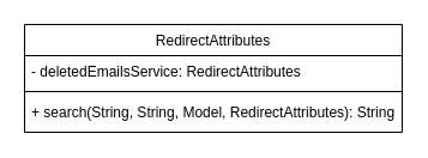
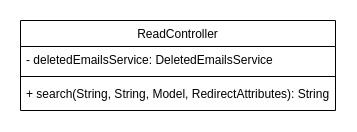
- <mxCell id="2" value="RedirectAttributes" style="swimlane;fontStyle=0;align=center;verticalAlign=top;childLayout=stackLayout;horizontal=1;startSize=26;horizontalStack=0;resizeParent=1;resizeLast=0;collapsible=1;marginBottom=0;rounded=0;shadow=0;strokeWidth=1;" vertex="1" parent="1"><mxGeometry x="20" y="20" width="315" height="90" as="geometry"><mxRectangle x="130" y="380" width="160" height="26" as="alternateBounds" /></mxGeometry></mxCell>
+ <mxCell id="2" value="ReadController" style="swimlane;fontStyle=0;align=center;verticalAlign=top;childLayout=stackLayout;horizontal=1;startSize=26;horizontalStack=0;resizeParent=1;resizeLast=0;collapsible=1;marginBottom=0;rounded=0;shadow=0;strokeWidth=1;" vertex="1" parent="1"><mxGeometry x="20" y="20" width="315" height="90" as="geometry"><mxRectangle x="130" y="380" width="160" height="26" as="alternateBounds" /></mxGeometry></mxCell>
- <mxCell id="3" value="- deletedEmailsService: RedirectAttributes" style="text;align=left;verticalAlign=top;spacingLeft=4;spacingRight=4;overflow=hidden;rotatable=0;points=[[0,0.5],[1,0.5]];portConstraint=eastwest;" vertex="1" parent="2"><mxGeometry y="26" width="315" height="26" as="geometry" /></mxCell>
+ <mxCell id="3" value="- deletedEmailsService: DeletedEmailsService" style="text;align=left;verticalAlign=top;spacingLeft=4;spacingRight=4;overflow=hidden;rotatable=0;points=[[0,0.5],[1,0.5]];portConstraint=eastwest;" vertex="1" parent="2"><mxGeometry y="26" width="315" height="26" as="geometry" /></mxCell>
